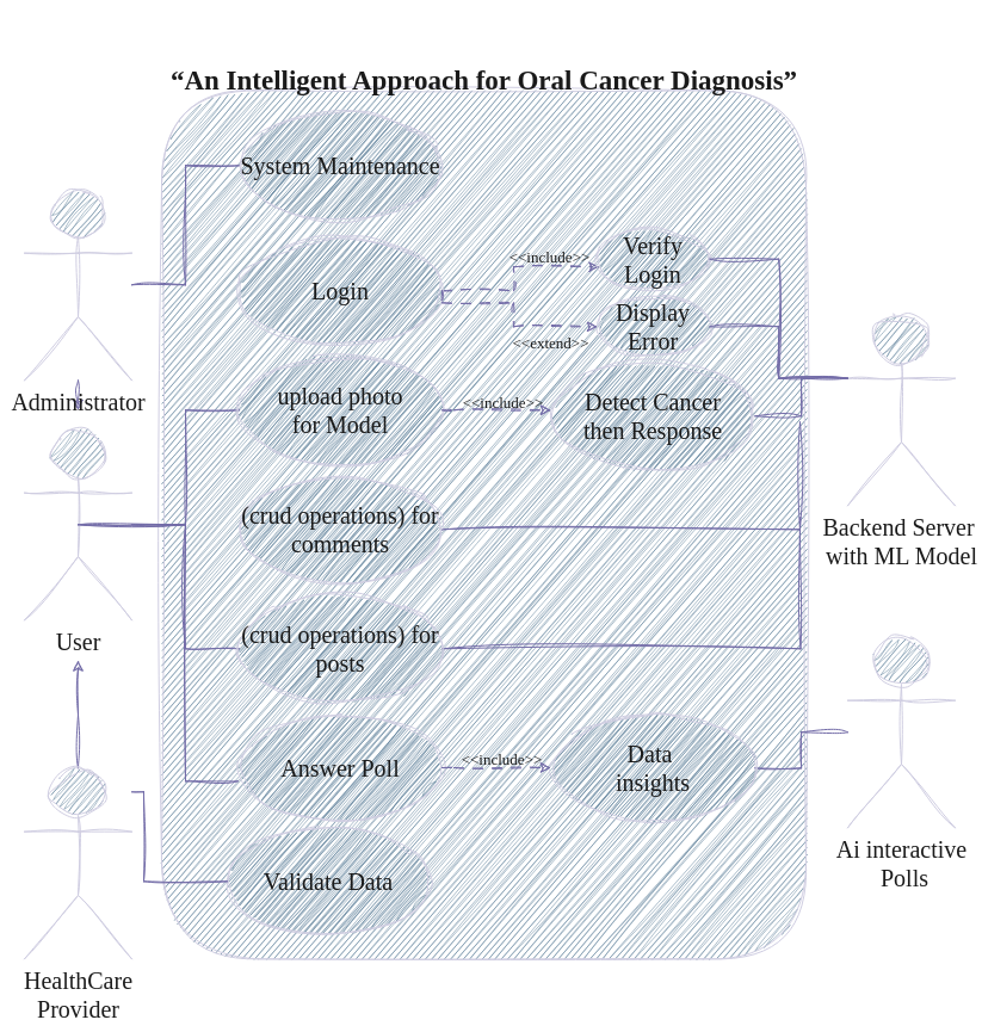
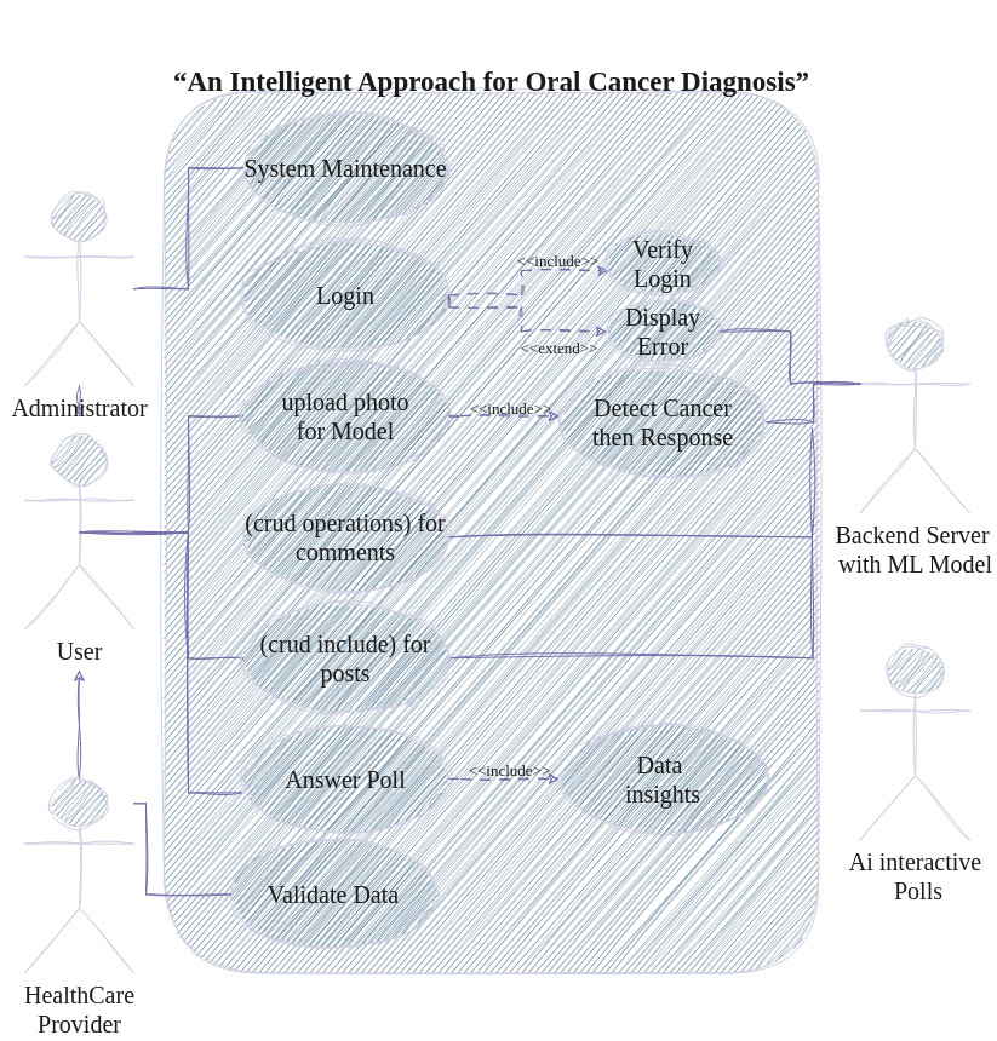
- <mxCell id="29" style="edgeStyle=orthogonalEdgeStyle;rounded=0;sketch=1;hachureGap=4;jiggle=2;curveFitting=1;orthogonalLoop=1;jettySize=auto;html=1;entryX=0;entryY=0.333;entryDx=0;entryDy=0;entryPerimeter=0;strokeColor=#736CA8;fontFamily=Architects Daughter;fontSource=https%3A%2F%2Ffonts.googleapis.com%2Fcss%3Ffamily%3DArchitects%2BDaughter;fontSize=16;fontColor=#1A1A1A;endArrow=none;endFill=0;" edge="1" parent="1" source="25" target="13"><mxGeometry relative="1" as="geometry" /></mxCell>
- <mxCell id="19" value="(crud operations) for posts" style="ellipse;whiteSpace=wrap;html=1;sketch=1;hachureGap=4;jiggle=2;curveFitting=1;strokeColor=#D0CEE2;fontFamily=Architects Daughter;fontSource=https%3A%2F%2Ffonts.googleapis.com%2Fcss%3Ffamily%3DArchitects%2BDaughter;fontSize=20;fontColor=#1A1A1A;fillColor=#5D7F99;" vertex="1" parent="1"><mxGeometry x="200" y="498.33" width="170" height="90" as="geometry" /></mxCell>
+ <mxCell id="19" value="(crud include) for posts" style="ellipse;whiteSpace=wrap;html=1;sketch=1;hachureGap=4;jiggle=2;curveFitting=1;strokeColor=#D0CEE2;fontFamily=Architects Daughter;fontSource=https%3A%2F%2Ffonts.googleapis.com%2Fcss%3Ffamily%3DArchitects%2BDaughter;fontSize=20;fontColor=#1A1A1A;fillColor=#5D7F99;" vertex="1" parent="1"><mxGeometry x="200" y="498.33" width="170" height="90" as="geometry" /></mxCell>
- <mxCell id="10" style="edgeStyle=orthogonalEdgeStyle;rounded=0;sketch=1;hachureGap=4;jiggle=2;curveFitting=1;orthogonalLoop=1;jettySize=auto;html=1;entryX=1;entryY=0.5;entryDx=0;entryDy=0;strokeColor=#736CA8;fontFamily=Architects Daughter;fontSource=https%3A%2F%2Ffonts.googleapis.com%2Fcss%3Ffamily%3DArchitects%2BDaughter;fontSize=16;fontColor=#1A1A1A;endArrow=none;endFill=0;" edge="1" parent="1" source="11" target="38"><mxGeometry relative="1" as="geometry" /></mxCell>
